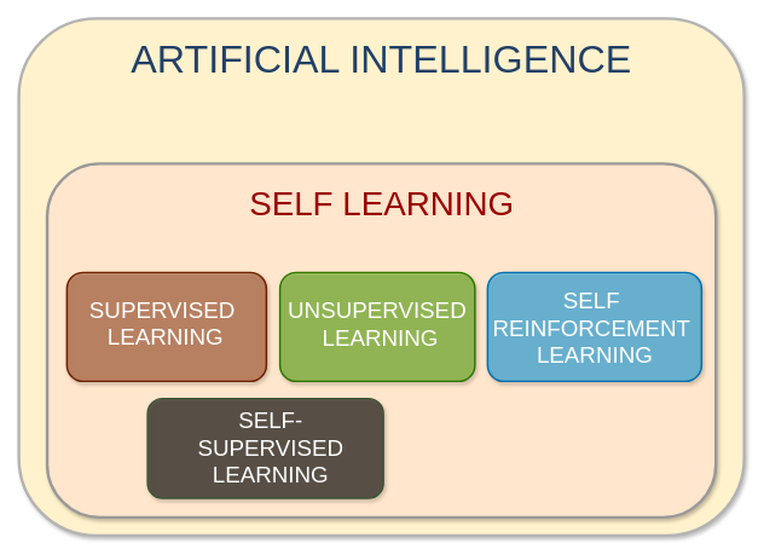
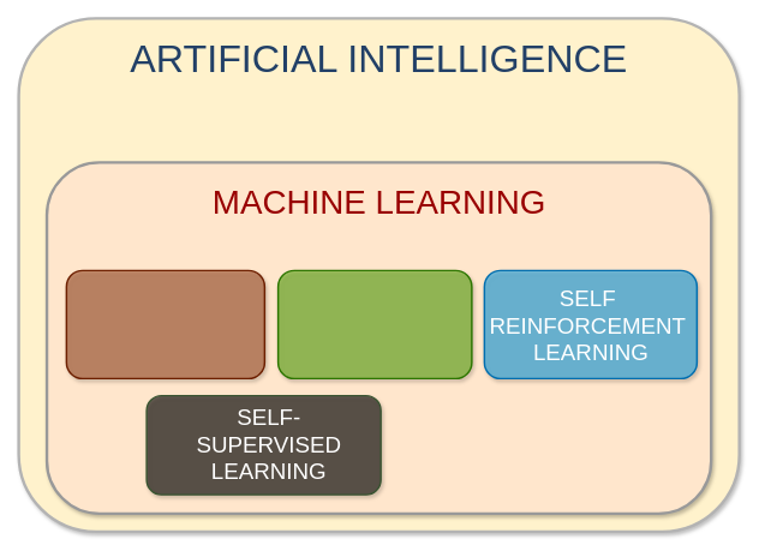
- <mxCell id="5" value="&lt;span style=&quot;font-family: Helvetica; font-style: normal; font-variant-ligatures: normal; font-variant-caps: normal; letter-spacing: normal; orphans: 2; text-align: center; text-indent: 0px; text-transform: none; widows: 2; word-spacing: 0px; -webkit-text-stroke-width: 0px; white-space: normal; text-decoration-thickness: initial; text-decoration-style: initial; text-decoration-color: initial; float: none; display: inline !important;&quot;&gt;SELF LEARNING&lt;/span&gt;" style="text;html=1;align=center;verticalAlign=middle;whiteSpace=wrap;rounded=0;labelBackgroundColor=none;textShadow=0;fontColor=#990000;fontStyle=0;fontSize=37;" parent="1" vertex="1"><mxGeometry x="228.5" y="210" width="383" height="30" as="geometry" /></mxCell>
+ <mxCell id="5" value="&lt;span style=&quot;font-family: Helvetica; font-style: normal; font-variant-ligatures: normal; font-variant-caps: normal; letter-spacing: normal; orphans: 2; text-align: center; text-indent: 0px; text-transform: none; widows: 2; word-spacing: 0px; -webkit-text-stroke-width: 0px; white-space: normal; text-decoration-thickness: initial; text-decoration-style: initial; text-decoration-color: initial; float: none; display: inline !important;&quot;&gt;MACHINE LEARNING&lt;/span&gt;" style="text;html=1;align=center;verticalAlign=middle;whiteSpace=wrap;rounded=0;labelBackgroundColor=none;textShadow=0;fontColor=#990000;fontStyle=0;fontSize=37;" parent="1" vertex="1"><mxGeometry x="228.5" y="210" width="383" height="30" as="geometry" /></mxCell>
- <mxCell id="10" value="&lt;span style=&quot;font-family: Helvetica; font-style: normal; font-variant-ligatures: normal; font-variant-caps: normal; letter-spacing: normal; orphans: 2; text-align: center; text-indent: 0px; text-transform: none; widows: 2; word-spacing: 0px; -webkit-text-stroke-width: 0px; white-space: normal; text-decoration-thickness: initial; text-decoration-style: initial; text-decoration-color: initial; float: none; display: inline !important;&quot;&gt;SUPERVISED&lt;br&gt;&amp;nbsp;LEARNING&lt;/span&gt;" style="text;html=1;align=center;verticalAlign=middle;whiteSpace=wrap;rounded=0;labelBackgroundColor=none;textShadow=0;fontSize=25;fontColor=#FFFFFF;fontStyle=0" parent="1" vertex="1"><mxGeometry x="94" y="310" width="169" height="90" as="geometry" /></mxCell>
- <mxCell id="11" value="&lt;span style=&quot;font-family: Helvetica; font-style: normal; font-variant-ligatures: normal; font-variant-caps: normal; letter-spacing: normal; orphans: 2; text-align: center; text-indent: 0px; text-transform: none; widows: 2; word-spacing: 0px; -webkit-text-stroke-width: 0px; white-space: normal; text-decoration-thickness: initial; text-decoration-style: initial; text-decoration-color: initial; float: none; display: inline !important;&quot;&gt;UNSUPERVISED&lt;br&gt;&amp;nbsp;LEARNING&lt;/span&gt;" style="text;html=1;align=center;verticalAlign=middle;whiteSpace=wrap;rounded=0;labelBackgroundColor=none;textShadow=0;fontSize=25;fontColor=#FFFFFF;fontStyle=0;fillOpacity=100;" parent="1" vertex="1"><mxGeometry x="307.75" y="311" width="214.5" height="90" as="geometry" /></mxCell>
